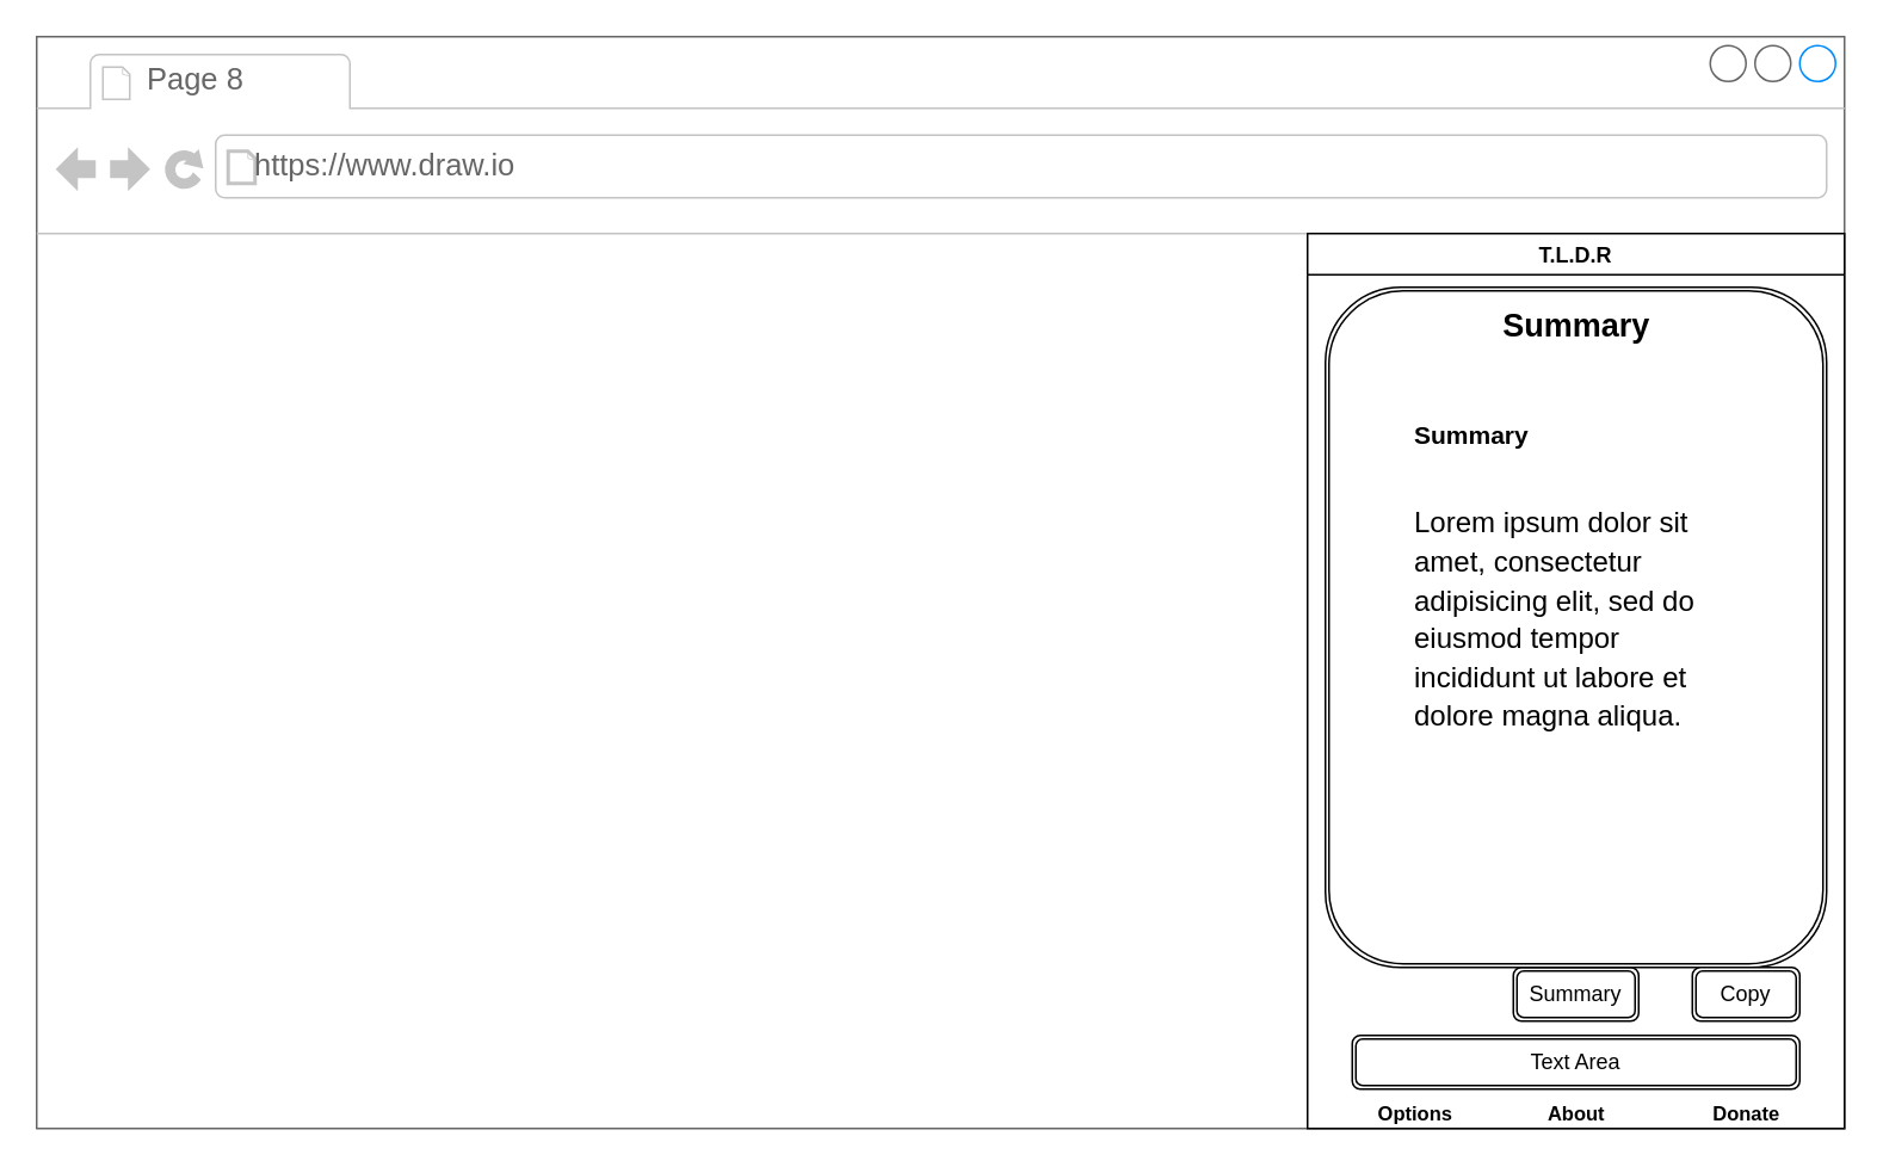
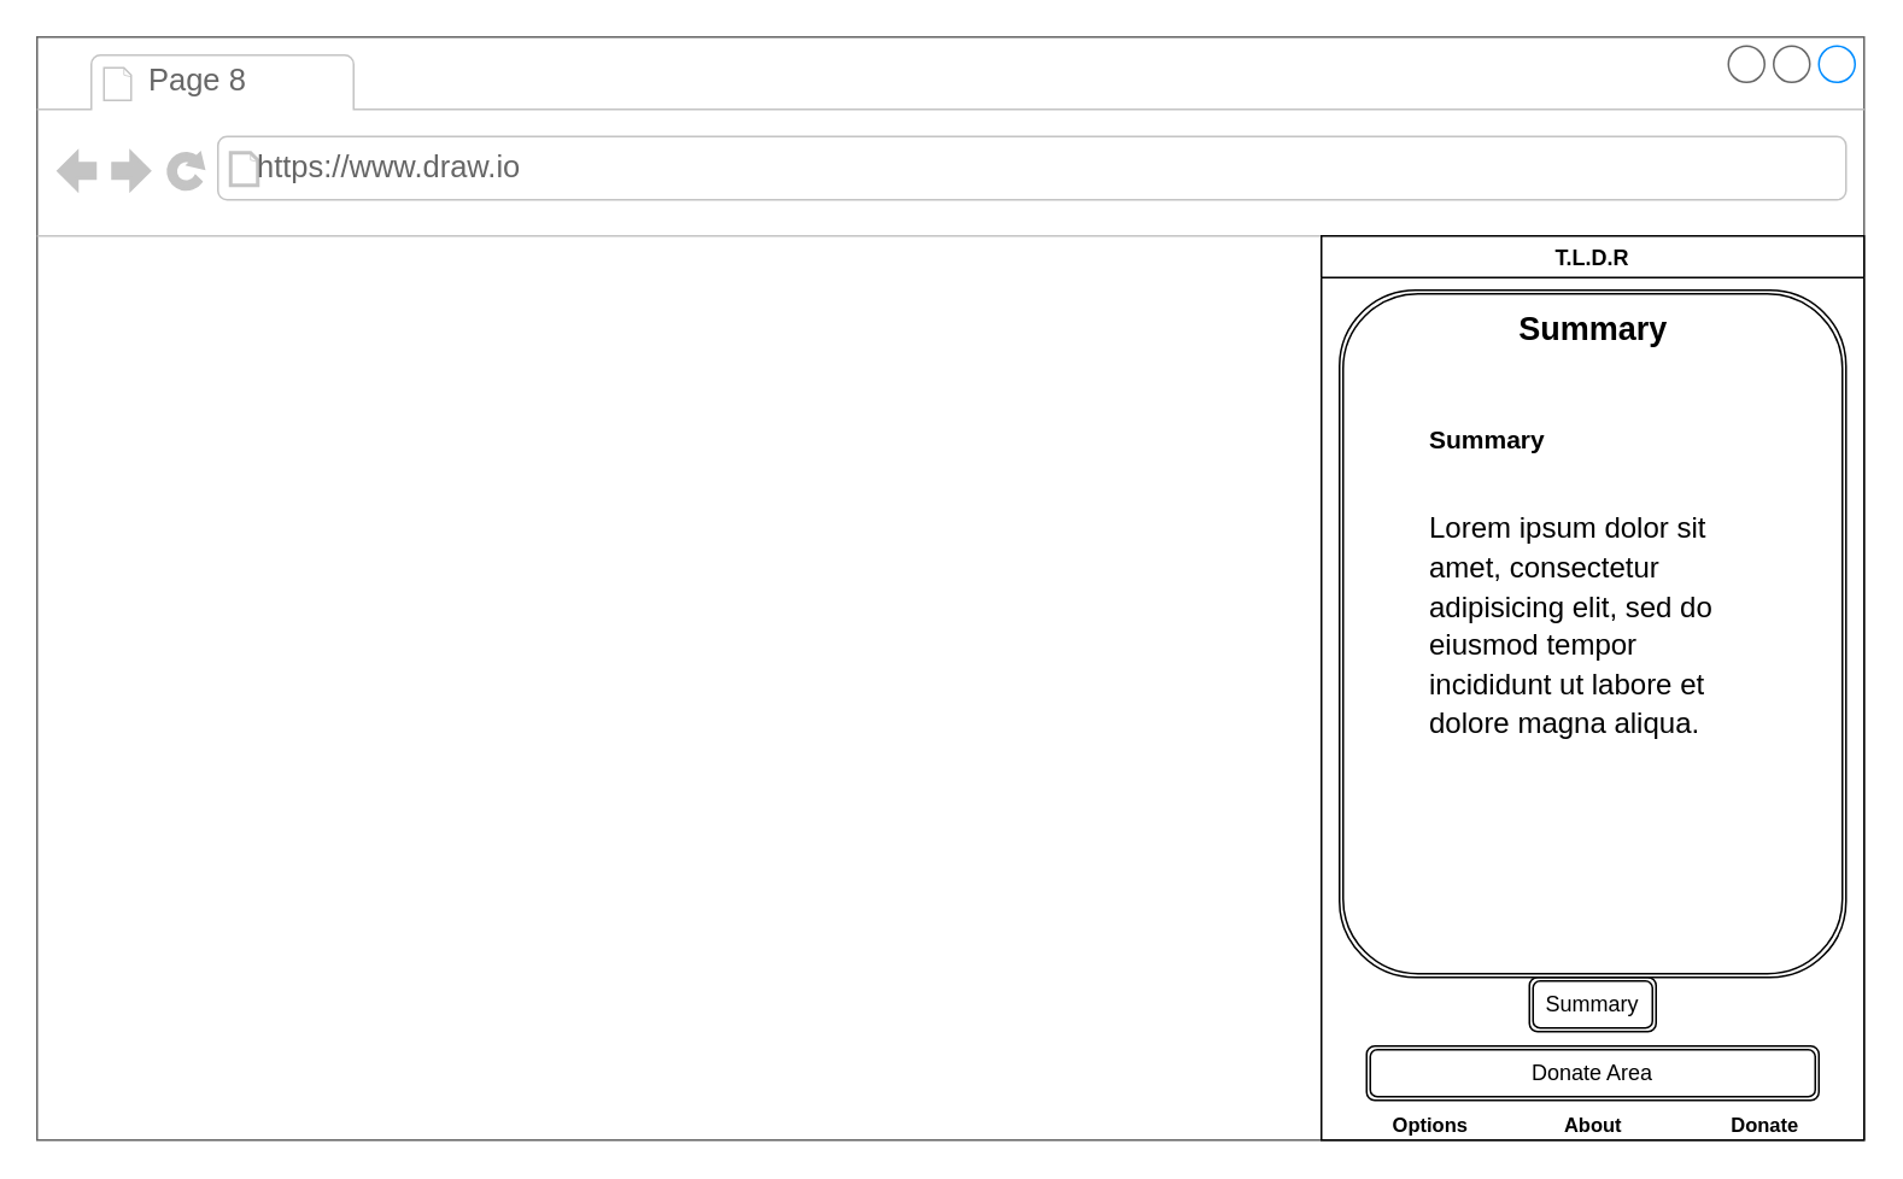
- <mxCell id="9" value="Copy" style="shape=ext;double=1;rounded=1;whiteSpace=wrap;html=1;" vertex="1" parent="5"><mxGeometry x="215" y="410" width="60" height="30" as="geometry" /></mxCell>
- <mxCell id="6" value="Text Area" style="shape=ext;double=1;rounded=1;whiteSpace=wrap;html=1;" vertex="1" parent="5"><mxGeometry x="25" y="448" width="250" height="30" as="geometry" /></mxCell>
+ <mxCell id="6" value="Donate Area" style="shape=ext;double=1;rounded=1;whiteSpace=wrap;html=1;" vertex="1" parent="5"><mxGeometry x="25" y="448" width="250" height="30" as="geometry" /></mxCell>
